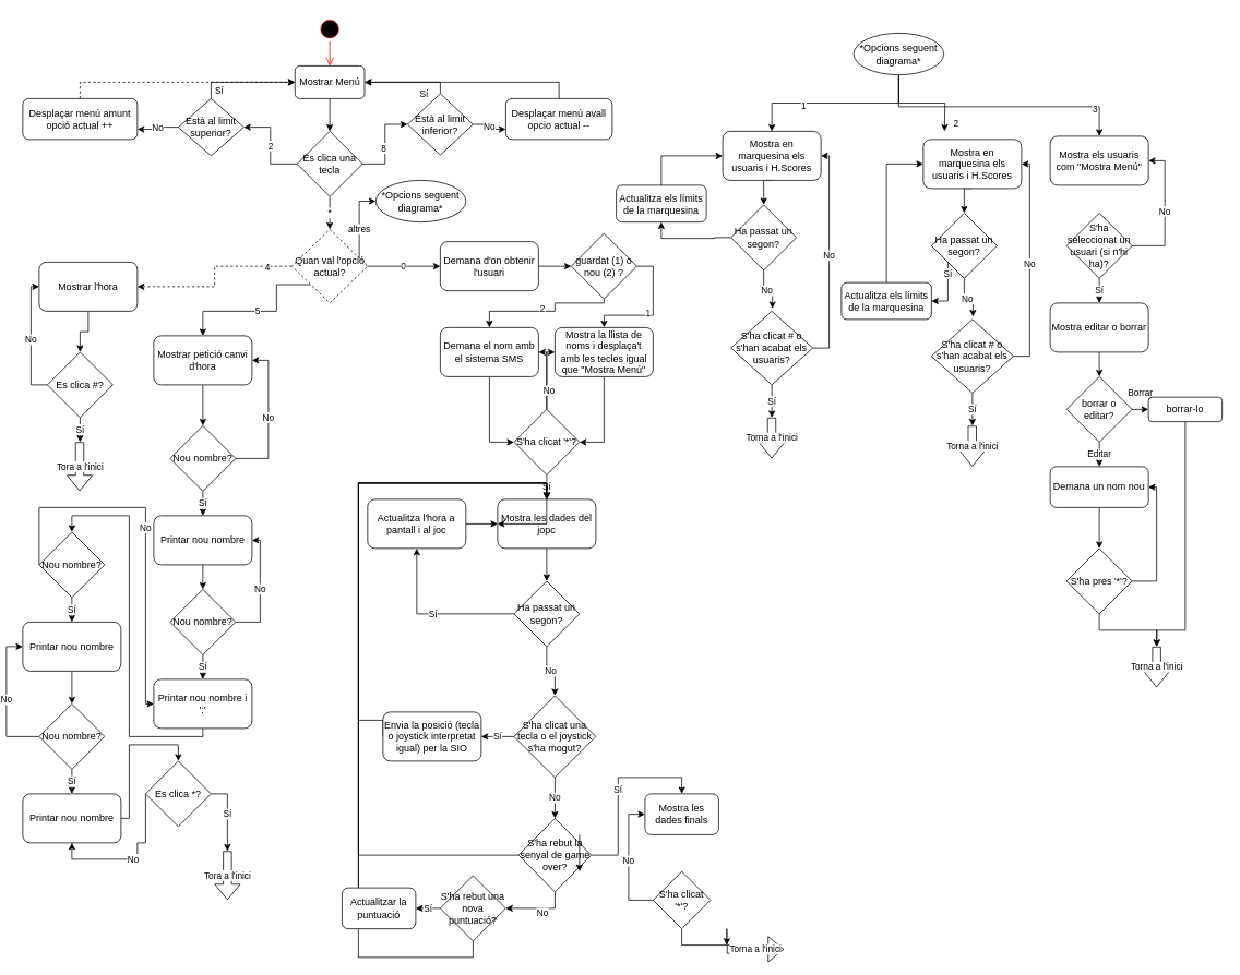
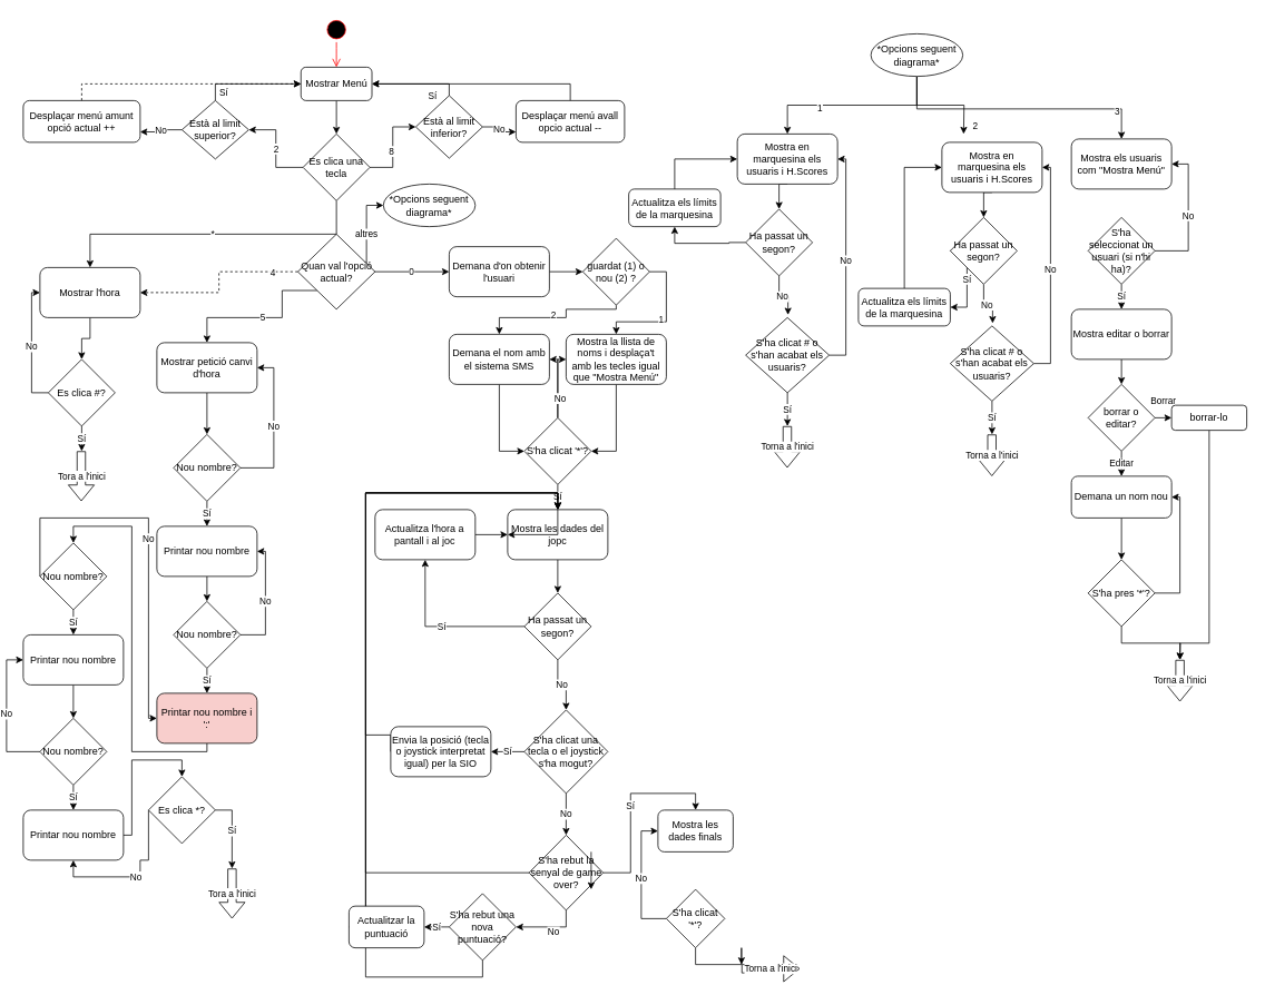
- <mxCell id="9" value="*" style="edgeStyle=orthogonalEdgeStyle;rounded=0;orthogonalLoop=1;jettySize=auto;html=1;exitX=0.5;exitY=1;exitDx=0;exitDy=0;entryX=0.5;entryY=0;entryDx=0;entryDy=0;" edge="1" parent="1" source="10" target="26"><mxGeometry relative="1" as="geometry" /></mxCell>
+ <mxCell id="9" value="*" style="edgeStyle=orthogonalEdgeStyle;rounded=0;orthogonalLoop=1;jettySize=auto;html=1;exitX=0.5;exitY=1;exitDx=0;exitDy=0;" edge="1" parent="1" source="10" target="28"><mxGeometry relative="1" as="geometry" /></mxCell>
- <mxCell id="26" value="Quan val l'opció actual?" style="rhombus;whiteSpace=wrap;html=1;dashed=1;" vertex="1" parent="1"><mxGeometry x="348.75" y="280" width="92.5" height="90" as="geometry" /></mxCell>
+ <mxCell id="26" value="Quan val l'opció actual?" style="rhombus;whiteSpace=wrap;html=1;" vertex="1" parent="1"><mxGeometry x="348.75" y="280" width="92.5" height="90" as="geometry" /></mxCell>
- <mxCell id="44" value="Printar nou nombre i ':'" style="rounded=1;whiteSpace=wrap;html=1;" vertex="1" parent="1"><mxGeometry x="180" y="830" width="120" height="60" as="geometry" /></mxCell>
+ <mxCell id="44" value="Printar nou nombre i ':'" style="rounded=1;whiteSpace=wrap;html=1;fillColor=#f8cecc;" vertex="1" parent="1"><mxGeometry x="180" y="830" width="120" height="60" as="geometry" /></mxCell>
